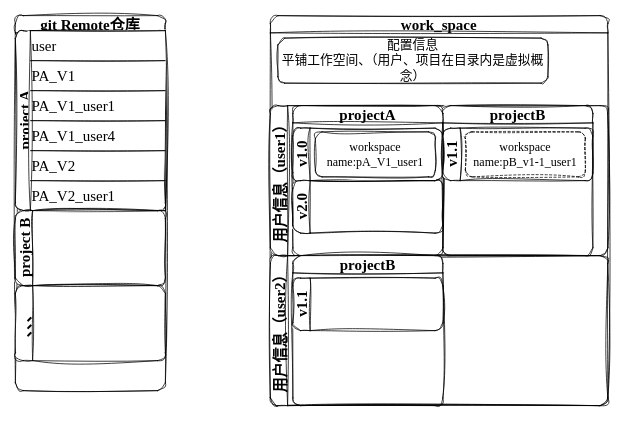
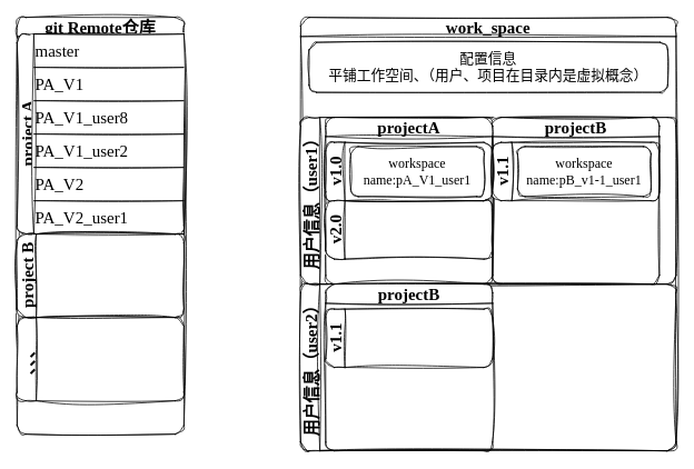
- <mxCell id="19" value="user" style="shape=partialRectangle;html=1;whiteSpace=wrap;connectable=0;overflow=hidden;fillColor=none;top=0;left=0;bottom=0;right=0;pointerEvents=1;rounded=1;sketch=1;hachureGap=4;jiggle=2;fontFamily=Architects Daughter;fontSource=https%3A%2F%2Ffonts.googleapis.com%2Fcss%3Ffamily%3DArchitects%2BDaughter;fontSize=20;align=left;" vertex="1" parent="18"><mxGeometry width="180" height="40" as="geometry"><mxRectangle width="180" height="40" as="alternateBounds" /></mxGeometry></mxCell>
+ <mxCell id="19" value="master" style="shape=partialRectangle;html=1;whiteSpace=wrap;connectable=0;overflow=hidden;fillColor=none;top=0;left=0;bottom=0;right=0;pointerEvents=1;rounded=1;sketch=1;hachureGap=4;jiggle=2;fontFamily=Architects Daughter;fontSource=https%3A%2F%2Ffonts.googleapis.com%2Fcss%3Ffamily%3DArchitects%2BDaughter;fontSize=20;align=left;" vertex="1" parent="18"><mxGeometry width="180" height="40" as="geometry"><mxRectangle width="180" height="40" as="alternateBounds" /></mxGeometry></mxCell>
- <mxCell id="14" value="配置信息&lt;br style=&quot;font-size: 17px;&quot;&gt;平铺工作空间、（用户、项目在目录内是虚拟概念）" style="rounded=1;whiteSpace=wrap;html=1;sketch=1;hachureGap=4;jiggle=2;fontFamily=Architects Daughter;fontSource=https%3A%2F%2Ffonts.googleapis.com%2Fcss%3Ffamily%3DArchitects%2BDaughter;fontSize=17;" vertex="1" parent="2"><mxGeometry x="10" y="30" width="360" height="60" as="geometry" /></mxCell>
+ <mxCell id="14" value="配置信息&lt;br style=&quot;font-size: 17px;&quot;&gt;平铺工作空间、（用户、项目在目录内是虚拟概念）" style="rounded=1;whiteSpace=wrap;html=1;sketch=1;hachureGap=4;jiggle=2;fontFamily=Architects Daughter;fontSource=https%3A%2F%2Ffonts.googleapis.com%2Fcss%3Ffamily%3DArchitects%2BDaughter;fontSize=17;" vertex="1" parent="2"><mxGeometry x="10" y="30" width="430" height="60" as="geometry" /></mxCell>
- <mxCell id="23" value="PA_V1_user1" style="shape=partialRectangle;html=1;whiteSpace=wrap;connectable=0;overflow=hidden;fillColor=none;top=0;left=0;bottom=0;right=0;pointerEvents=1;rounded=1;sketch=1;hachureGap=4;jiggle=2;fontFamily=Architects Daughter;fontSource=https%3A%2F%2Ffonts.googleapis.com%2Fcss%3Ffamily%3DArchitects%2BDaughter;fontSize=20;align=left;" vertex="1" parent="22"><mxGeometry width="180" height="40" as="geometry"><mxRectangle width="180" height="40" as="alternateBounds" /></mxGeometry></mxCell>
+ <mxCell id="23" value="PA_V1_user8" style="shape=partialRectangle;html=1;whiteSpace=wrap;connectable=0;overflow=hidden;fillColor=none;top=0;left=0;bottom=0;right=0;pointerEvents=1;rounded=1;sketch=1;hachureGap=4;jiggle=2;fontFamily=Architects Daughter;fontSource=https%3A%2F%2Ffonts.googleapis.com%2Fcss%3Ffamily%3DArchitects%2BDaughter;fontSize=20;align=left;" vertex="1" parent="22"><mxGeometry width="180" height="40" as="geometry"><mxRectangle width="180" height="40" as="alternateBounds" /></mxGeometry></mxCell>
- <mxCell id="25" value="PA_V1_user4" style="shape=partialRectangle;html=1;whiteSpace=wrap;connectable=0;overflow=hidden;fillColor=none;top=0;left=0;bottom=0;right=0;pointerEvents=1;rounded=1;sketch=1;hachureGap=4;jiggle=2;fontFamily=Architects Daughter;fontSource=https%3A%2F%2Ffonts.googleapis.com%2Fcss%3Ffamily%3DArchitects%2BDaughter;fontSize=20;align=left;" vertex="1" parent="24"><mxGeometry width="180" height="40" as="geometry"><mxRectangle width="180" height="40" as="alternateBounds" /></mxGeometry></mxCell>
+ <mxCell id="25" value="PA_V1_user2" style="shape=partialRectangle;html=1;whiteSpace=wrap;connectable=0;overflow=hidden;fillColor=none;top=0;left=0;bottom=0;right=0;pointerEvents=1;rounded=1;sketch=1;hachureGap=4;jiggle=2;fontFamily=Architects Daughter;fontSource=https%3A%2F%2Ffonts.googleapis.com%2Fcss%3Ffamily%3DArchitects%2BDaughter;fontSize=20;align=left;" vertex="1" parent="24"><mxGeometry width="180" height="40" as="geometry"><mxRectangle width="180" height="40" as="alternateBounds" /></mxGeometry></mxCell>
- <mxCell id="10" value="workspace&lt;br style=&quot;font-size: 16px;&quot;&gt;name:pB_v1-1_user1" style="rounded=1;whiteSpace=wrap;html=1;sketch=1;hachureGap=4;jiggle=2;fontFamily=Architects Daughter;fontSource=https%3A%2F%2Ffonts.googleapis.com%2Fcss%3Ffamily%3DArchitects%2BDaughter;fontSize=16;dashed=1;" vertex="1" parent="9"><mxGeometry x="30" y="5" width="160" height="60" as="geometry" /></mxCell>
+ <mxCell id="10" value="workspace&lt;br style=&quot;font-size: 16px;&quot;&gt;name:pB_v1-1_user1" style="rounded=1;whiteSpace=wrap;html=1;sketch=1;hachureGap=4;jiggle=2;fontFamily=Architects Daughter;fontSource=https%3A%2F%2Ffonts.googleapis.com%2Fcss%3Ffamily%3DArchitects%2BDaughter;fontSize=16;" vertex="1" parent="9"><mxGeometry x="30" y="5" width="160" height="60" as="geometry" /></mxCell>
